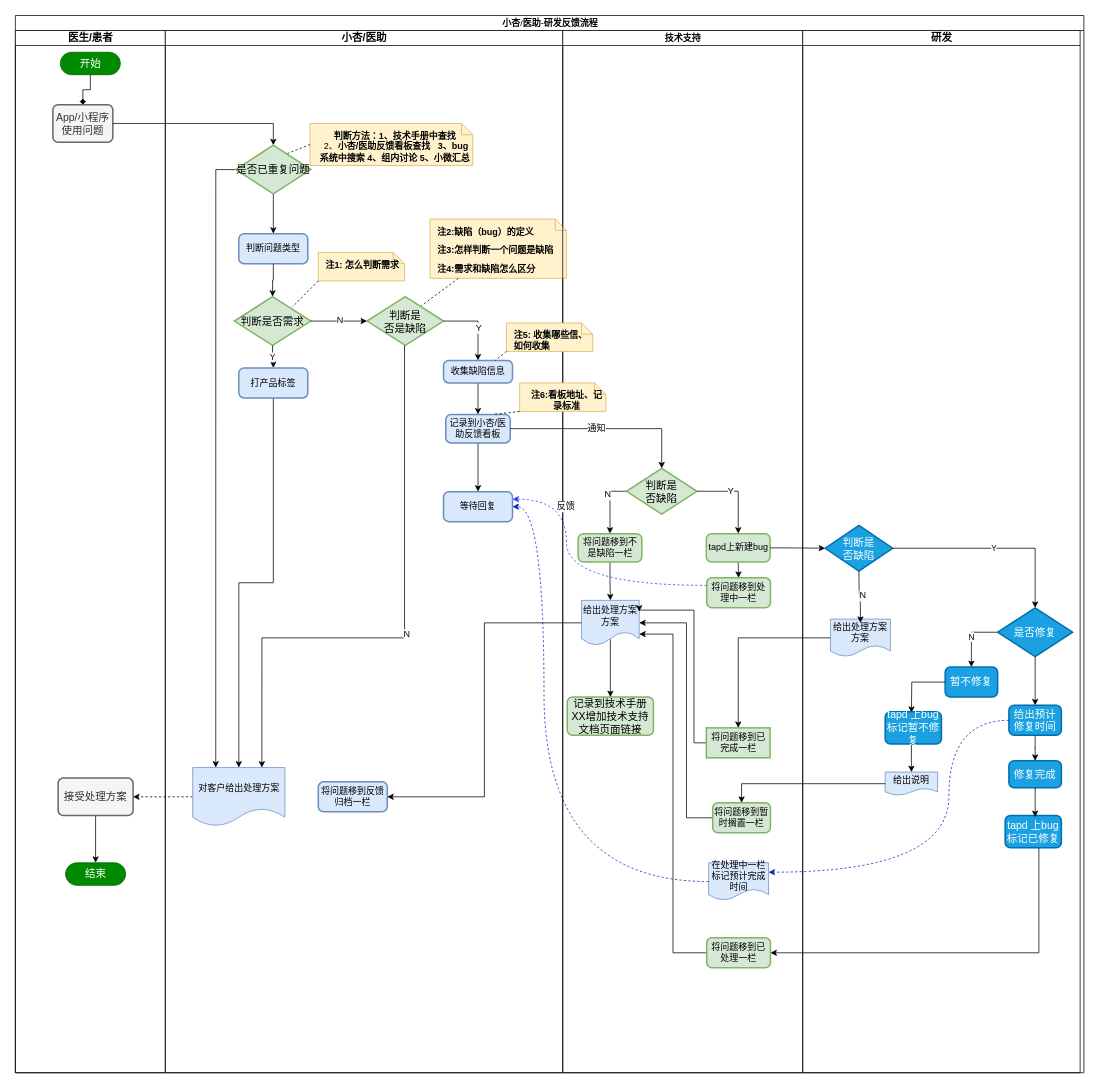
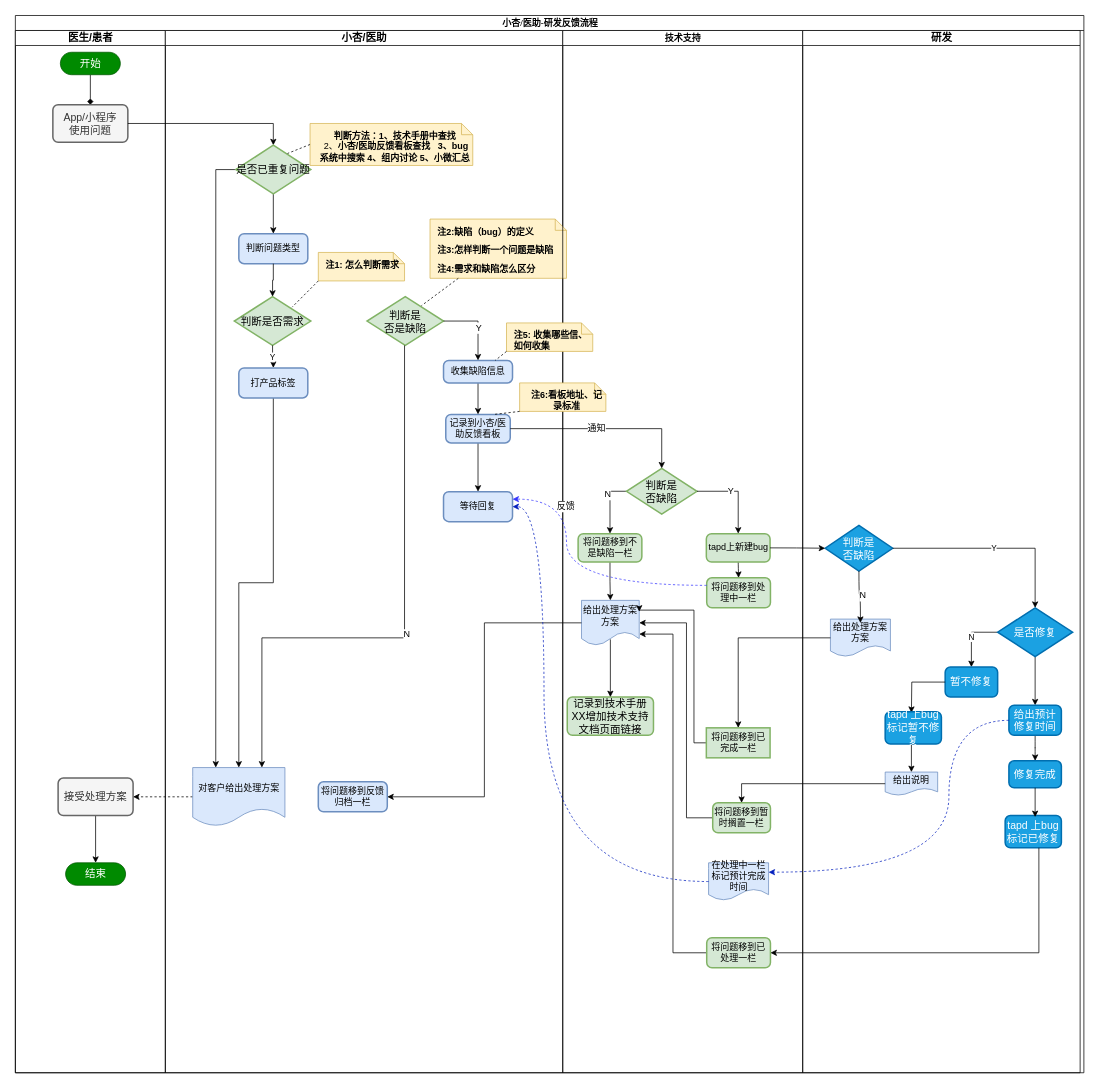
- <mxCell id="7" value="&lt;font style=&quot;font-size: 14px&quot;&gt;App/小程序&lt;br&gt;使用问题&lt;/font&gt;" style="rounded=1;whiteSpace=wrap;html=1;absoluteArcSize=1;arcSize=14;strokeWidth=2;fillColor=#f5f5f5;strokeColor=#666666;fontColor=#333333;" parent="3" vertex="1"><mxGeometry x="50" y="99" width="80" height="50" as="geometry" /></mxCell>
+ <mxCell id="7" value="&lt;font style=&quot;font-size: 14px&quot;&gt;App/小程序&lt;br&gt;使用问题&lt;/font&gt;" style="rounded=1;whiteSpace=wrap;html=1;absoluteArcSize=1;arcSize=14;strokeWidth=2;fillColor=#f5f5f5;strokeColor=#666666;fontColor=#333333;" parent="3" vertex="1"><mxGeometry x="50" y="99" width="100" height="50" as="geometry" /></mxCell>
- <mxCell id="37" style="edgeStyle=orthogonalEdgeStyle;rounded=0;orthogonalLoop=1;jettySize=auto;html=1;exitX=1;exitY=0.5;exitDx=0;exitDy=0;exitPerimeter=0;strokeColor=#000000;entryX=0;entryY=0.5;entryDx=0;entryDy=0;entryPerimeter=0;" parent="12" source="23" target="13" edge="1"><mxGeometry relative="1" as="geometry"><mxPoint x="280" y="380.5" as="targetPoint" /></mxGeometry></mxCell>
- <mxCell id="38" value="N" style="text;html=1;resizable=0;points=[];align=center;verticalAlign=middle;labelBackgroundColor=#ffffff;" parent="37" vertex="1" connectable="0"><mxGeometry x="0.014" y="1" relative="1" as="geometry"><mxPoint as="offset" /></mxGeometry></mxCell>
